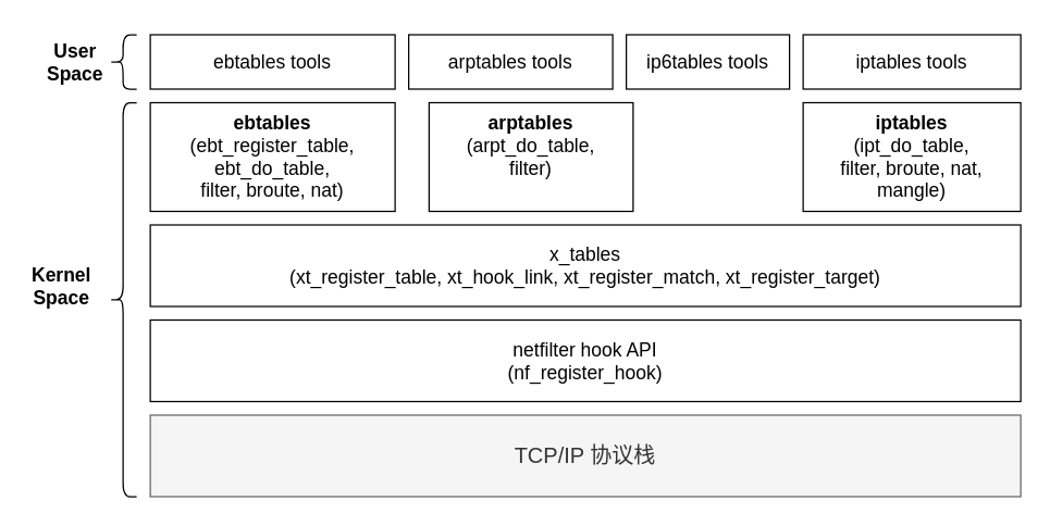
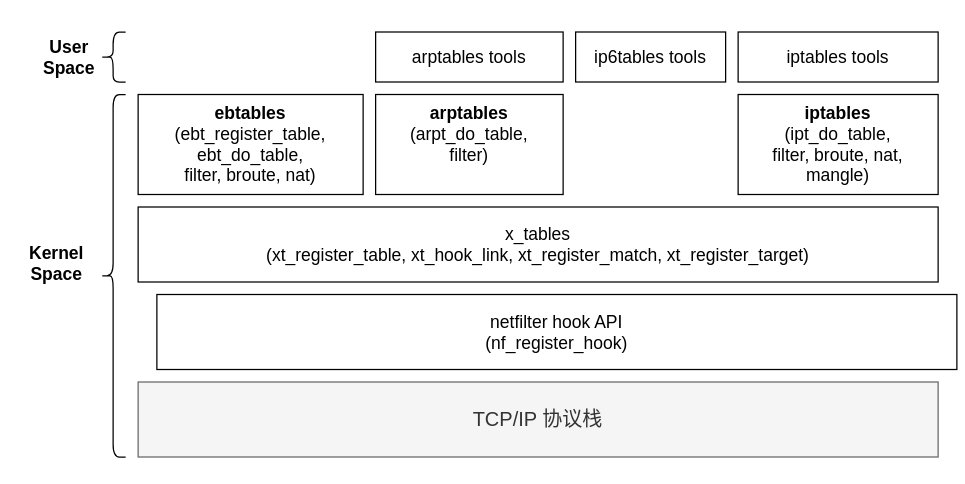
- <mxCell id="8" value="ebtables tools" style="rounded=0;whiteSpace=wrap;html=1;fontSize=14;" vertex="1" parent="1"><mxGeometry x="110" y="25" width="180" height="40" as="geometry" /></mxCell>
- <mxCell id="6" value="&lt;b style=&quot;font-size: 14px;&quot;&gt;arptables&lt;/b&gt;&lt;br style=&quot;font-size: 14px;&quot;&gt;(arpt_do_table,&lt;br style=&quot;font-size: 14px;&quot;&gt;filter)" style="rounded=0;whiteSpace=wrap;html=1;verticalAlign=top;fontSize=14;" vertex="1" parent="1"><mxGeometry x="315" y="75" width="150" height="80" as="geometry" /></mxCell>
+ <mxCell id="6" value="&lt;b style=&quot;font-size: 14px;&quot;&gt;arptables&lt;/b&gt;&lt;br style=&quot;font-size: 14px;&quot;&gt;(arpt_do_table,&lt;br style=&quot;font-size: 14px;&quot;&gt;filter)" style="rounded=0;whiteSpace=wrap;html=1;verticalAlign=top;fontSize=14;" vertex="1" parent="1"><mxGeometry x="300" y="75" width="150" height="80" as="geometry" /></mxCell>
- <mxCell id="3" value="netfilter hook API&lt;br style=&quot;font-size: 14px;&quot;&gt;(nf_register_hook)" style="rounded=0;whiteSpace=wrap;html=1;fontSize=14;" vertex="1" parent="1"><mxGeometry x="110" y="235" width="640" height="60" as="geometry" /></mxCell>
+ <mxCell id="3" value="netfilter hook API&lt;br style=&quot;font-size: 14px;&quot;&gt;(nf_register_hook)" style="rounded=0;whiteSpace=wrap;html=1;fontSize=14;" vertex="1" parent="1"><mxGeometry x="125" y="235" width="640" height="60" as="geometry" /></mxCell>
